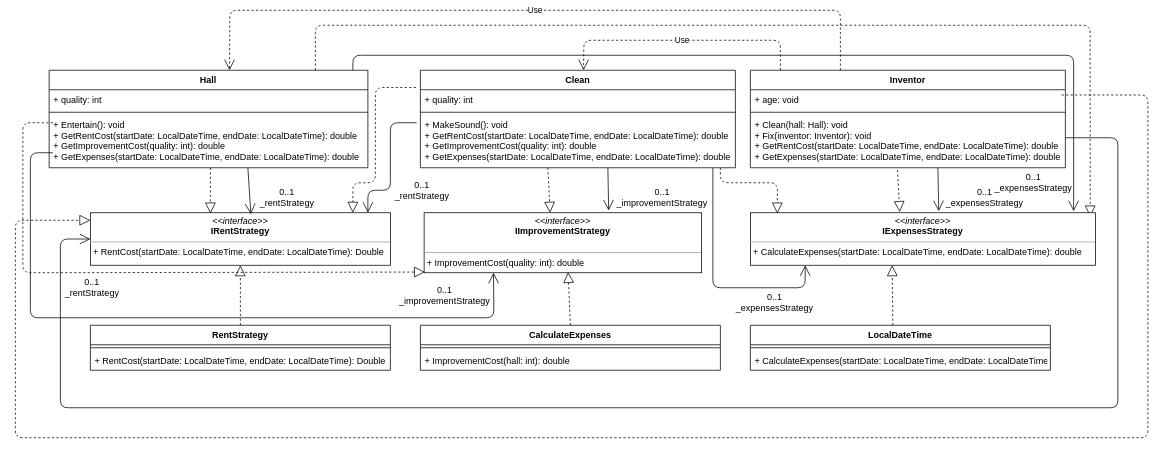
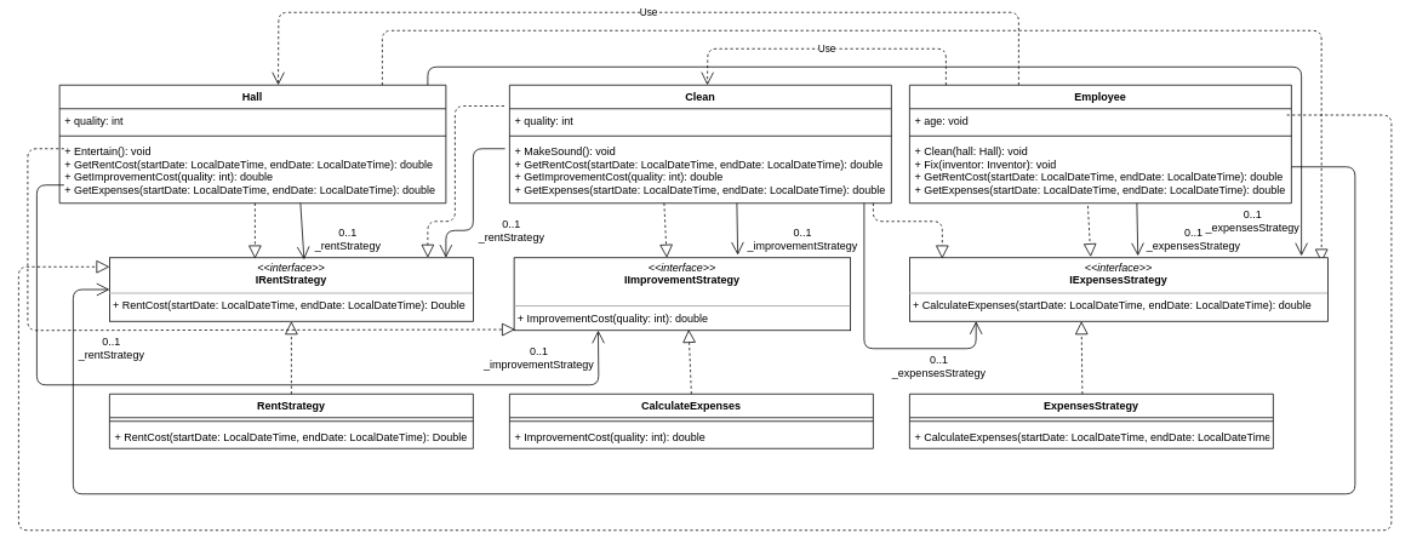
- <mxCell id="7" value="Inventor" style="swimlane;fontStyle=1;align=center;verticalAlign=top;childLayout=stackLayout;horizontal=1;startSize=26;horizontalStack=0;resizeParent=1;resizeParentMax=0;resizeLast=0;collapsible=1;marginBottom=0;" parent="1" vertex="1"><mxGeometry x="1000" y="20" width="420" height="130" as="geometry" /></mxCell>
+ <mxCell id="7" value="Employee" style="swimlane;fontStyle=1;align=center;verticalAlign=top;childLayout=stackLayout;horizontal=1;startSize=26;horizontalStack=0;resizeParent=1;resizeParentMax=0;resizeLast=0;collapsible=1;marginBottom=0;" parent="1" vertex="1"><mxGeometry x="1000" y="20" width="420" height="130" as="geometry" /></mxCell>
- <mxCell id="31" value="LocalDateTime" style="swimlane;fontStyle=1;align=center;verticalAlign=top;childLayout=stackLayout;horizontal=1;startSize=26;horizontalStack=0;resizeParent=1;resizeParentMax=0;resizeLast=0;collapsible=1;marginBottom=0;" vertex="1" parent="1"><mxGeometry x="1000" y="360" width="400" height="60" as="geometry" /></mxCell>
+ <mxCell id="31" value="ExpensesStrategy" style="swimlane;fontStyle=1;align=center;verticalAlign=top;childLayout=stackLayout;horizontal=1;startSize=26;horizontalStack=0;resizeParent=1;resizeParentMax=0;resizeLast=0;collapsible=1;marginBottom=0;" vertex="1" parent="1"><mxGeometry x="1000" y="360" width="400" height="60" as="geometry" /></mxCell>
- <mxCell id="30" value="+ ImprovementCost(hall: int): double" style="text;strokeColor=none;fillColor=none;align=left;verticalAlign=top;spacingLeft=4;spacingRight=4;overflow=hidden;rotatable=0;points=[[0,0.5],[1,0.5]];portConstraint=eastwest;" vertex="1" parent="27"><mxGeometry y="34" width="400" height="26" as="geometry" /></mxCell>
+ <mxCell id="30" value="+ ImprovementCost(quality: int): double" style="text;strokeColor=none;fillColor=none;align=left;verticalAlign=top;spacingLeft=4;spacingRight=4;overflow=hidden;rotatable=0;points=[[0,0.5],[1,0.5]];portConstraint=eastwest;" vertex="1" parent="27"><mxGeometry y="34" width="400" height="26" as="geometry" /></mxCell>
